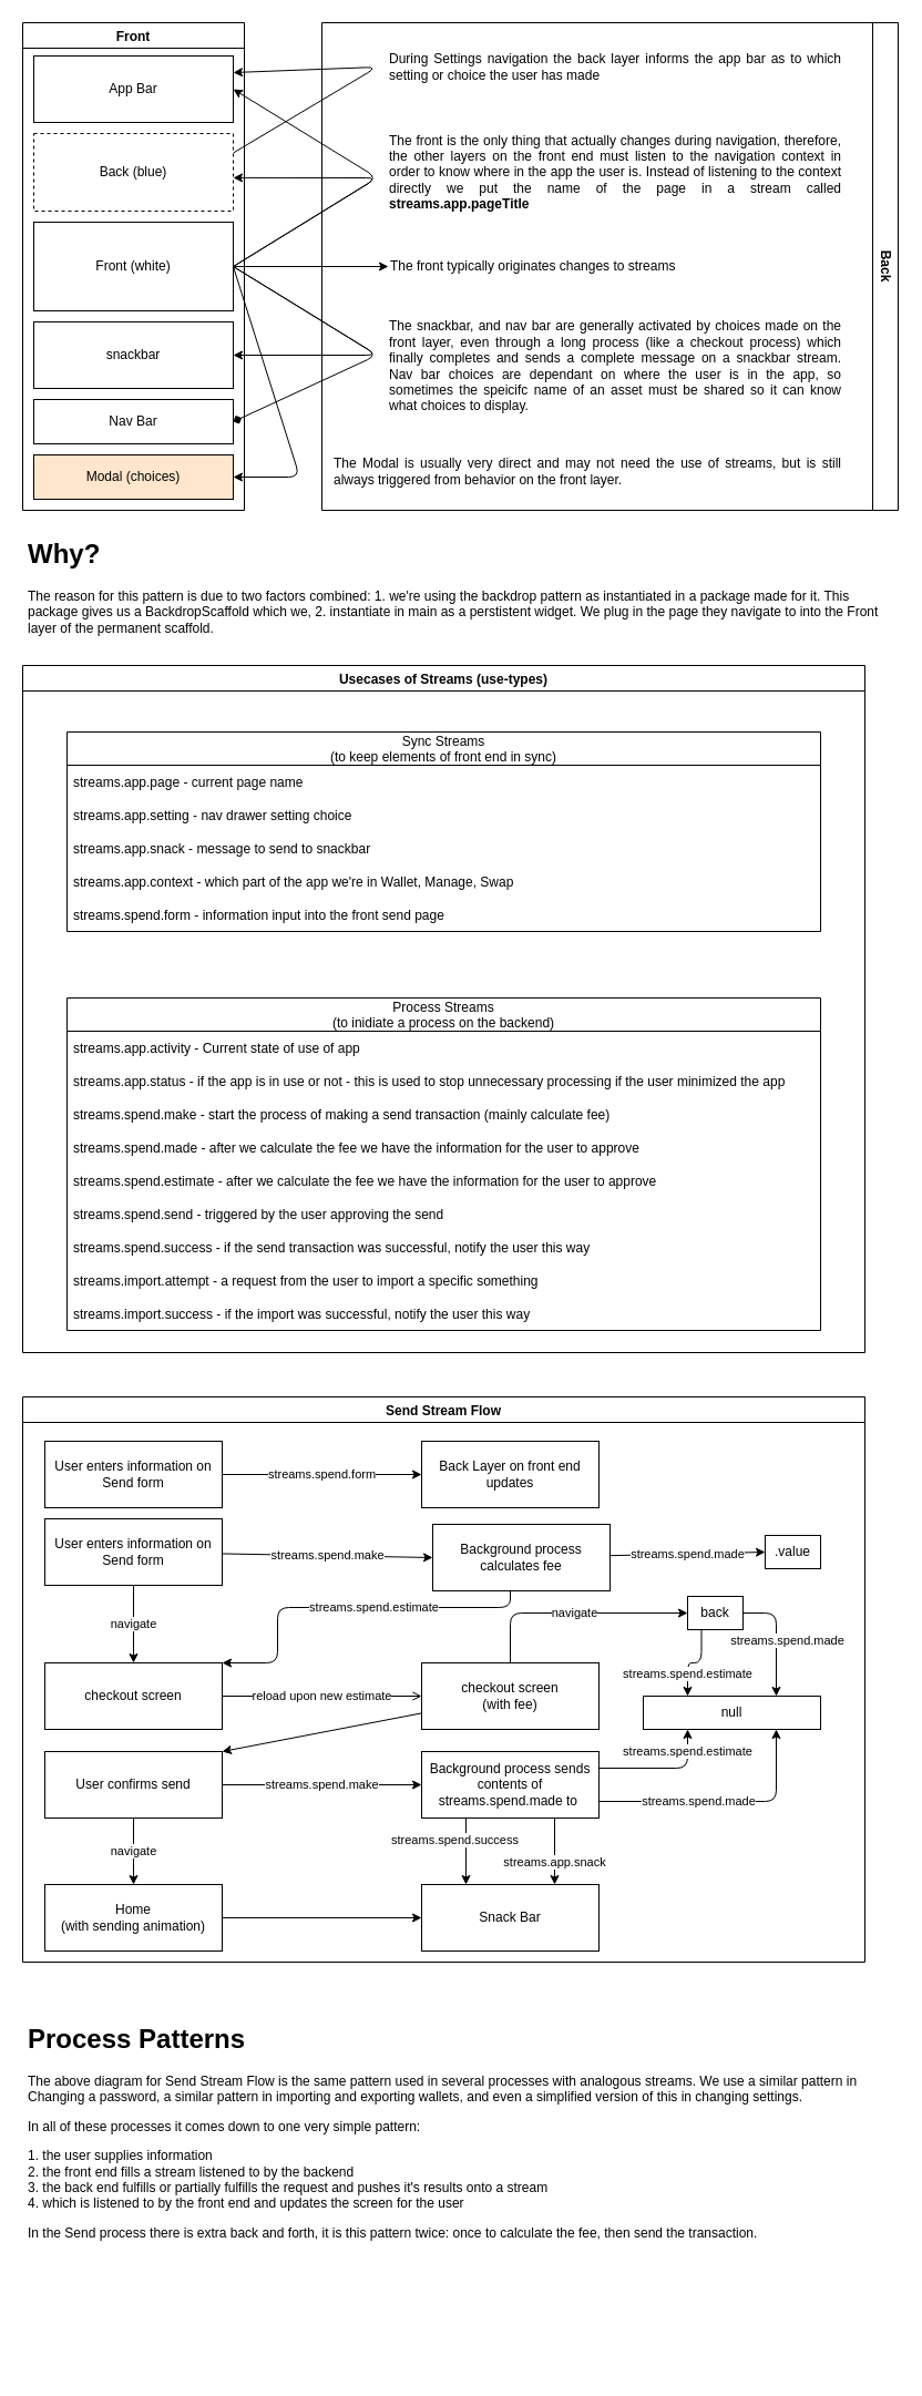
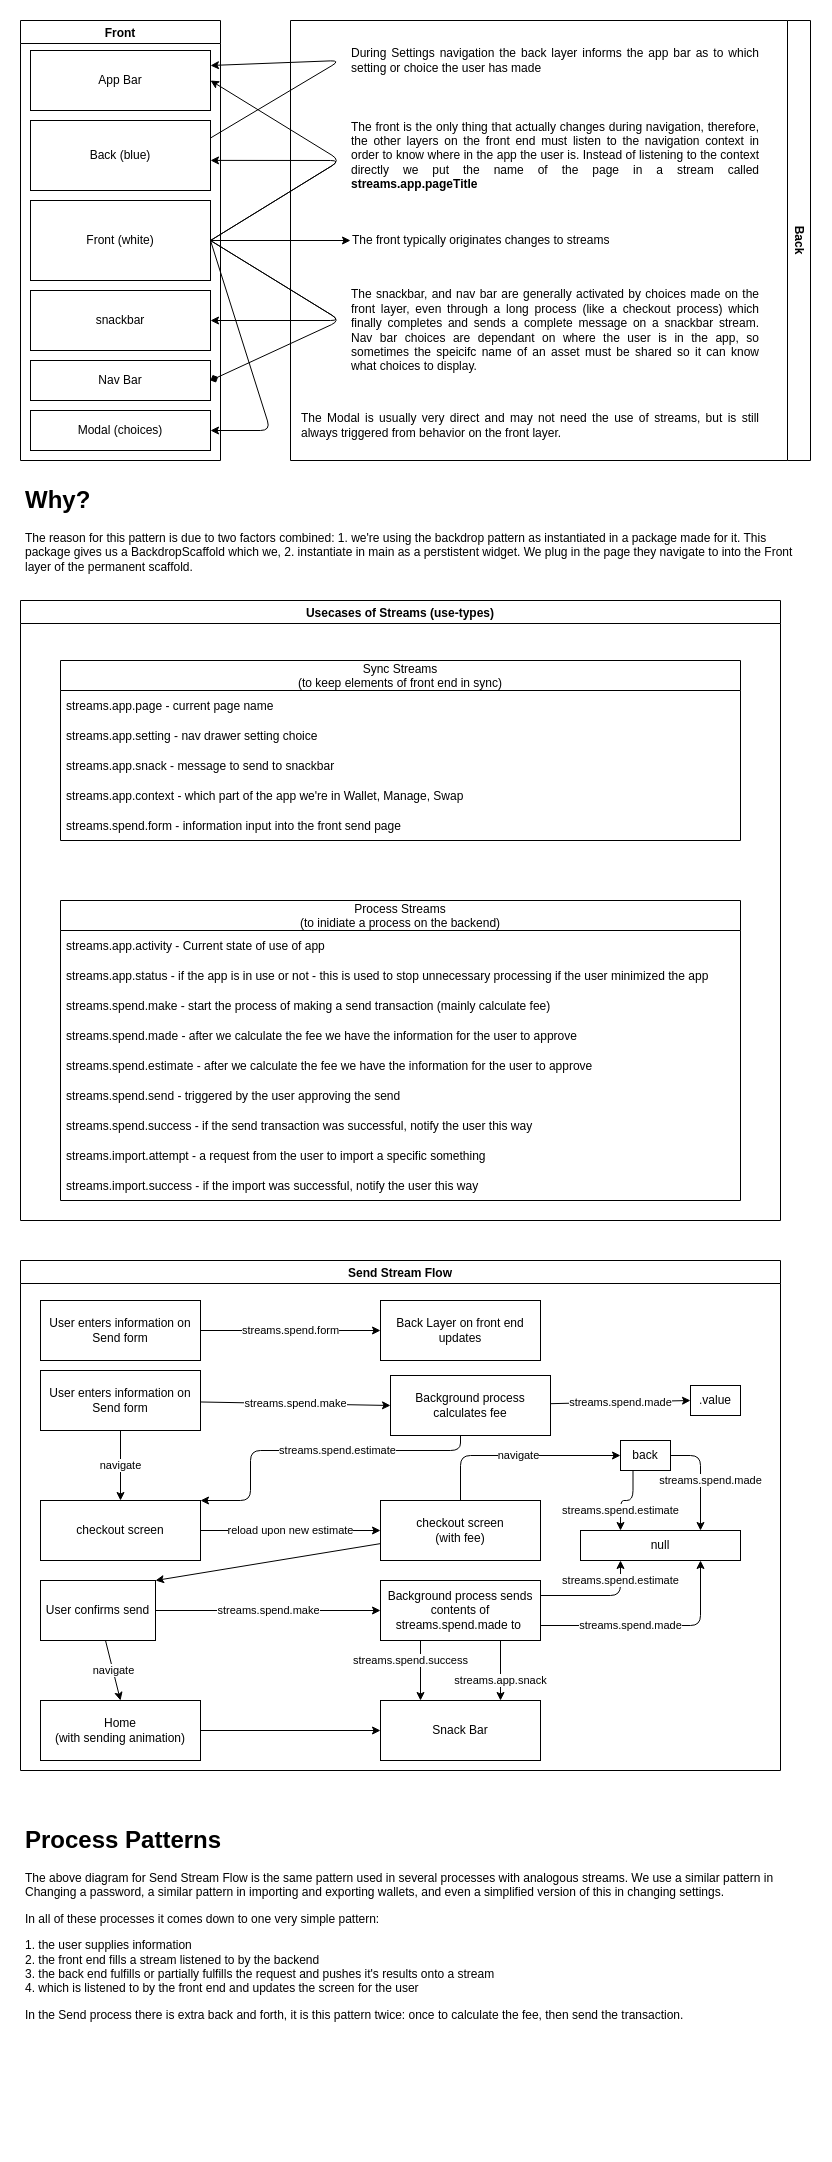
- <mxCell id="5" value="Back (blue)" style="rounded=0;whiteSpace=wrap;html=1;dashed=1;" parent="2" vertex="1"><mxGeometry x="10" y="100" width="180" height="70" as="geometry" /></mxCell>
+ <mxCell id="5" value="Back (blue)" style="rounded=0;whiteSpace=wrap;html=1;" parent="2" vertex="1"><mxGeometry x="10" y="100" width="180" height="70" as="geometry" /></mxCell>
- <mxCell id="9" value="Modal (choices)" style="rounded=0;whiteSpace=wrap;html=1;fillColor=#ffe6cc;" parent="2" vertex="1"><mxGeometry x="10" y="390" width="180" height="40" as="geometry" /></mxCell>
+ <mxCell id="9" value="Modal (choices)" style="rounded=0;whiteSpace=wrap;html=1;" parent="2" vertex="1"><mxGeometry x="10" y="390" width="180" height="40" as="geometry" /></mxCell>
- <mxCell id="49" value="reload upon new estimate" style="edgeStyle=none;html=1;entryX=0;entryY=0.5;entryDx=0;entryDy=0;endArrow=open;" edge="1" parent="40" source="50" target="52"><mxGeometry relative="1" as="geometry" /></mxCell>
+ <mxCell id="49" value="reload upon new estimate" style="edgeStyle=none;html=1;entryX=0;entryY=0.5;entryDx=0;entryDy=0;" edge="1" parent="40" source="50" target="52"><mxGeometry relative="1" as="geometry" /></mxCell>
- <mxCell id="54" value="User confirms send" style="rounded=0;whiteSpace=wrap;html=1;" vertex="1" parent="40"><mxGeometry x="20" y="320" width="160" height="60" as="geometry" /></mxCell>
+ <mxCell id="54" value="User confirms send" style="rounded=0;whiteSpace=wrap;html=1;" vertex="1" parent="40"><mxGeometry x="20" y="320" width="115" height="60" as="geometry" /></mxCell>
